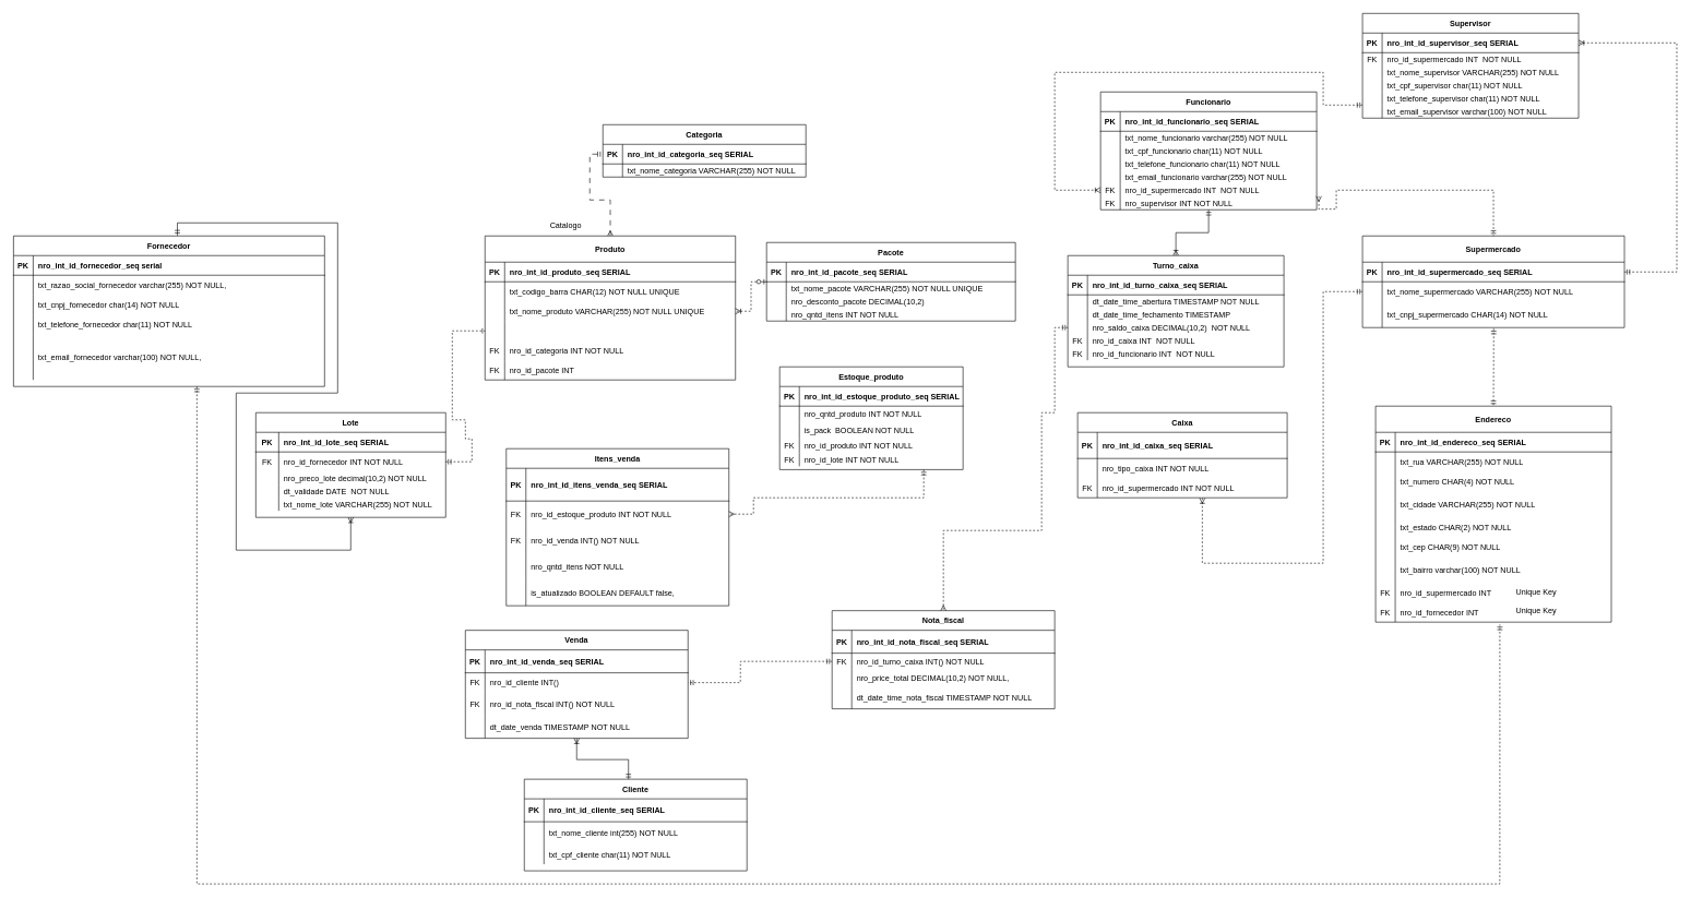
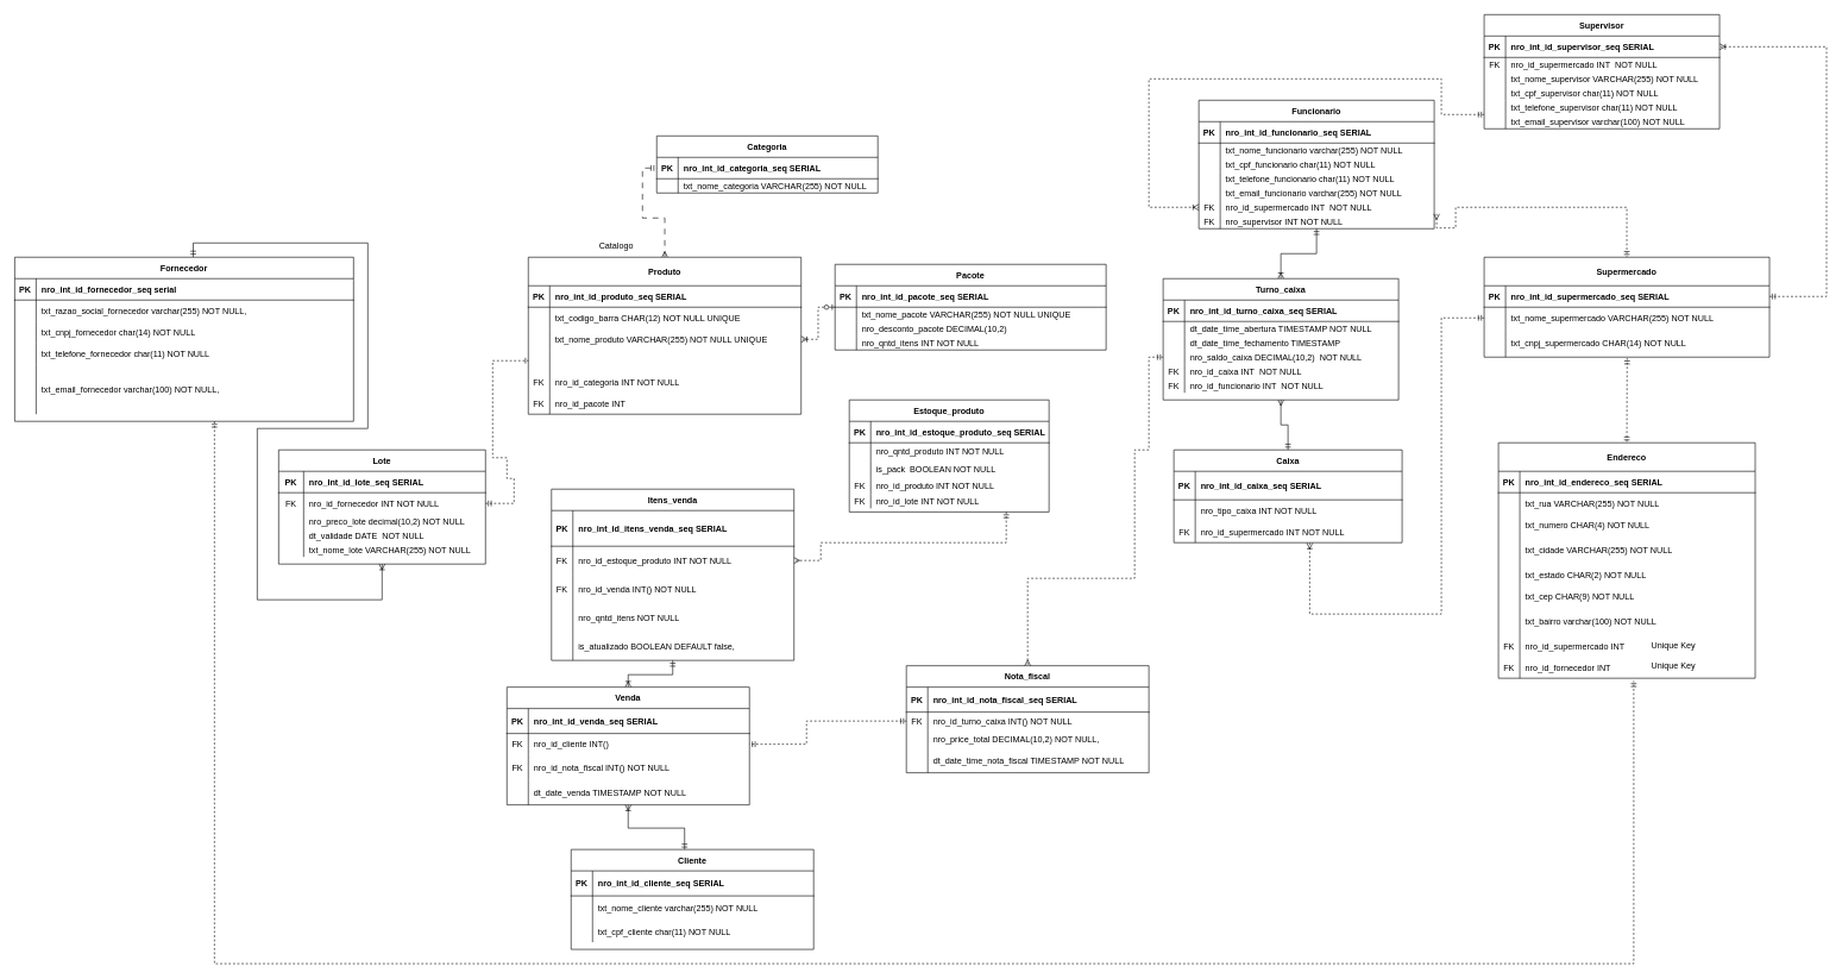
+ <mxCell id="77" style="edgeStyle=orthogonalEdgeStyle;rounded=0;orthogonalLoop=1;jettySize=auto;html=1;endArrow=ERmany;endFill=0;startArrow=ERmandOne;startFill=0;entryX=0.5;entryY=1;entryDx=0;entryDy=0;" parent="1" source="78" target="151" edge="1"><mxGeometry relative="1" as="geometry"><mxPoint x="1790" y="540" as="targetPoint" /></mxGeometry></mxCell>
+ <mxCell id="36" style="edgeStyle=orthogonalEdgeStyle;rounded=0;orthogonalLoop=1;jettySize=auto;html=1;endArrow=ERoneToMany;endFill=0;startArrow=ERmandOne;startFill=0;fontStyle=0;entryX=0.5;entryY=0;entryDx=0;entryDy=0;exitX=0.5;exitY=1;exitDx=0;exitDy=0;" parent="1" source="231" target="64" edge="1"><mxGeometry relative="1" as="geometry"><mxPoint x="960" y="917.5" as="sourcePoint" /><mxPoint x="990" y="902.5" as="targetPoint" /><Array as="points" /></mxGeometry></mxCell>
- <mxCell id="176" value="txt_nome_cliente int(255) NOT NULL" style="shape=partialRectangle;overflow=hidden;connectable=0;fillColor=none;top=0;left=0;bottom=0;right=0;align=left;spacingLeft=6;fontStyle=0" parent="174" vertex="1"><mxGeometry x="30" width="310" height="35" as="geometry"><mxRectangle width="310" height="35" as="alternateBounds" /></mxGeometry></mxCell>
+ <mxCell id="176" value="txt_nome_cliente varchar(255) NOT NULL" style="shape=partialRectangle;overflow=hidden;connectable=0;fillColor=none;top=0;left=0;bottom=0;right=0;align=left;spacingLeft=6;fontStyle=0" parent="174" vertex="1"><mxGeometry x="30" width="310" height="35" as="geometry"><mxRectangle width="310" height="35" as="alternateBounds" /></mxGeometry></mxCell>
